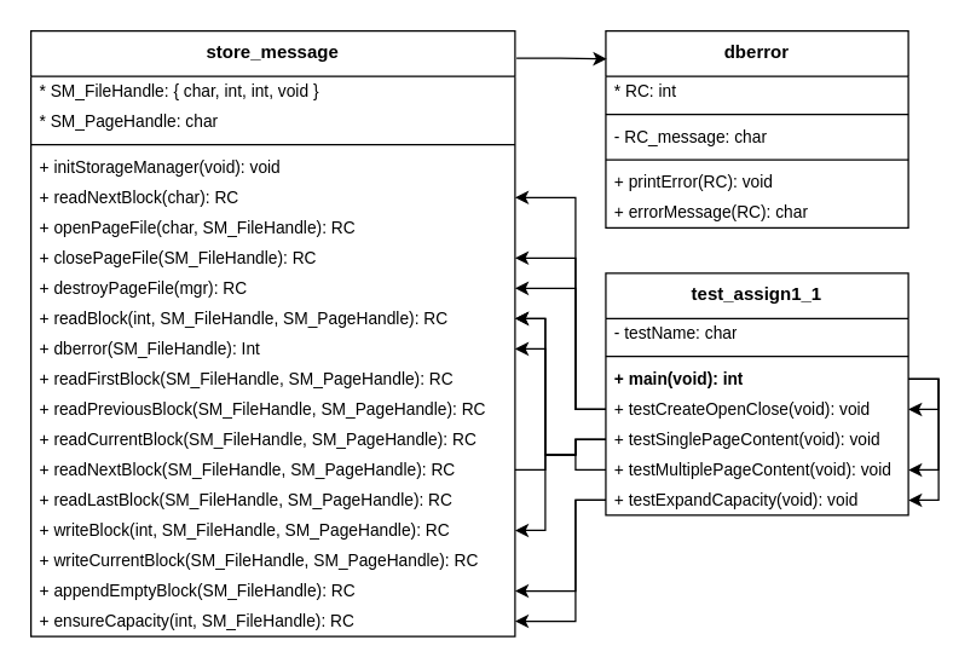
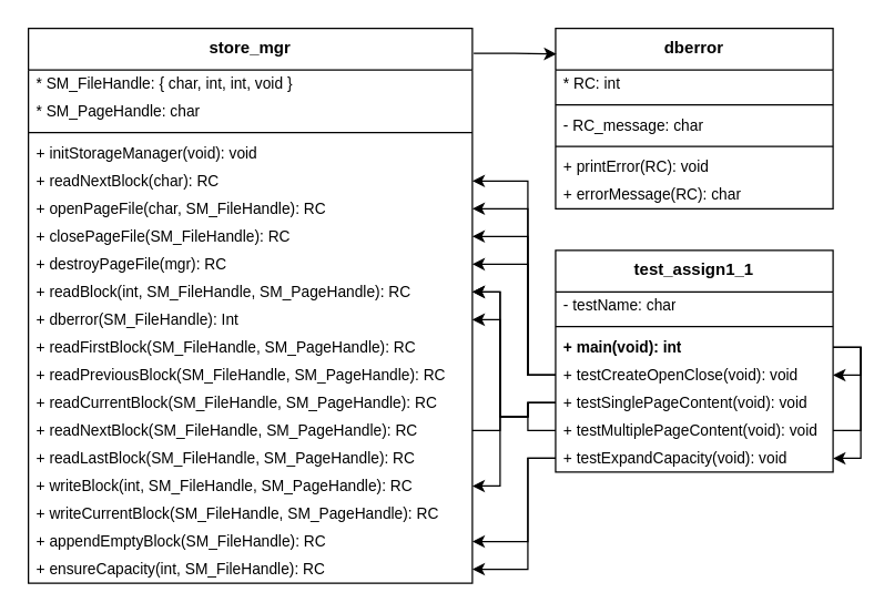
- <mxCell id="2" value="store_message" style="swimlane;fontStyle=1;align=center;verticalAlign=top;childLayout=stackLayout;horizontal=1;startSize=30;horizontalStack=0;resizeParent=1;resizeParentMax=0;resizeLast=0;collapsible=0;marginBottom=0;whiteSpace=wrap;html=1;" parent="1" vertex="1"><mxGeometry x="20" y="20" width="320" height="400" as="geometry" /></mxCell>
+ <mxCell id="2" value="store_mgr" style="swimlane;fontStyle=1;align=center;verticalAlign=top;childLayout=stackLayout;horizontal=1;startSize=30;horizontalStack=0;resizeParent=1;resizeParentMax=0;resizeLast=0;collapsible=0;marginBottom=0;whiteSpace=wrap;html=1;" parent="1" vertex="1"><mxGeometry x="20" y="20" width="320" height="400" as="geometry" /></mxCell>
+ <mxCell id="44" style="edgeStyle=orthogonalEdgeStyle;rounded=0;orthogonalLoop=1;jettySize=auto;html=1;exitX=0;exitY=0.5;exitDx=0;exitDy=0;entryX=1;entryY=0.5;entryDx=0;entryDy=0;" parent="1" source="36" target="8" edge="1"><mxGeometry relative="1" as="geometry"><Array as="points"><mxPoint x="380" y="270" /><mxPoint x="380" y="150" /></Array></mxGeometry></mxCell>
- <mxCell id="34" style="edgeStyle=orthogonalEdgeStyle;rounded=0;orthogonalLoop=1;jettySize=auto;html=1;exitX=1;exitY=0.5;exitDx=0;exitDy=0;entryX=1;entryY=0.5;entryDx=0;entryDy=0;" edge="1" parent="29" source="35" target="38"><mxGeometry relative="1" as="geometry" /></mxCell>
+ <mxCell id="34" style="edgeStyle=orthogonalEdgeStyle;rounded=0;orthogonalLoop=1;jettySize=auto;html=1;exitX=1;exitY=0.5;exitDx=0;exitDy=0;entryX=1;entryY=0.5;entryDx=0;entryDy=0;endArrow=none;" edge="1" parent="29" source="35" target="38"><mxGeometry relative="1" as="geometry" /></mxCell>
